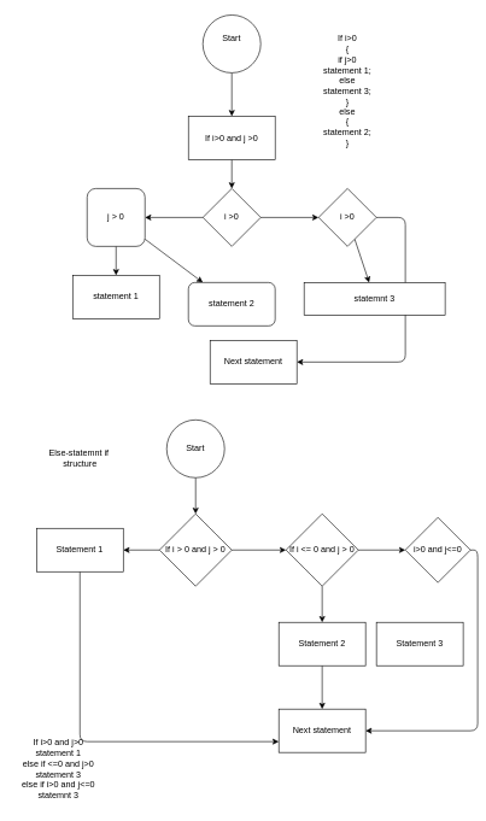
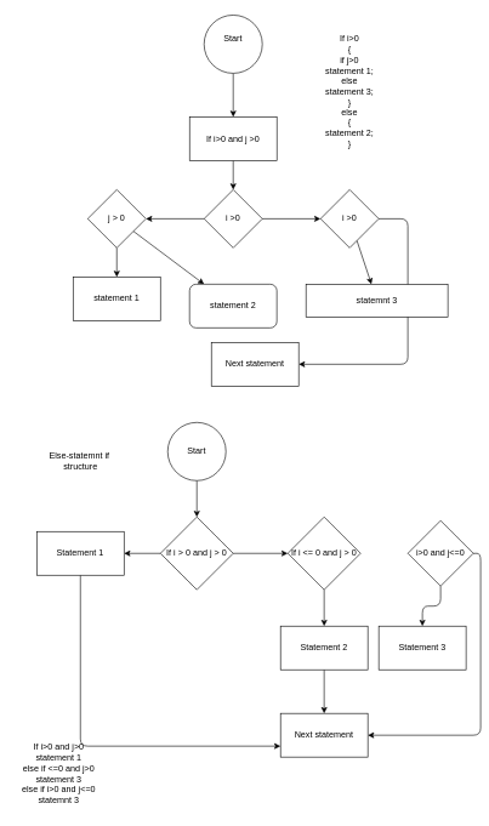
- <mxCell id="11" value="j &amp;gt; 0" style="whiteSpace=wrap;html=1;rounded=1;" vertex="1" parent="1"><mxGeometry x="120" y="260" width="80" height="80" as="geometry" /></mxCell>
+ <mxCell id="11" value="j &amp;gt; 0" style="rhombus;whiteSpace=wrap;html=1;" vertex="1" parent="1"><mxGeometry x="120" y="260" width="80" height="80" as="geometry" /></mxCell>
- <mxCell id="27" value="" style="edgeStyle=orthogonalEdgeStyle;html=1;" edge="1" parent="1" source="29" target="32"><mxGeometry relative="1" as="geometry" /></mxCell>
+ <mxCell id="30" value="" style="edgeStyle=orthogonalEdgeStyle;html=1;" edge="1" parent="1" source="32" target="35"><mxGeometry relative="1" as="geometry" /></mxCell>
